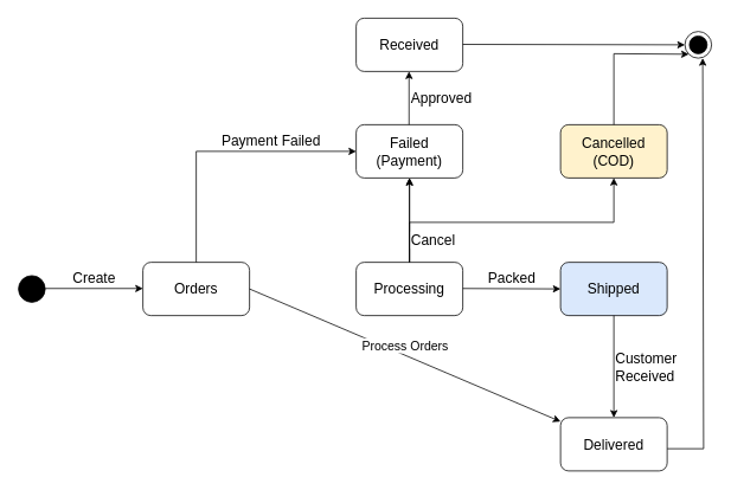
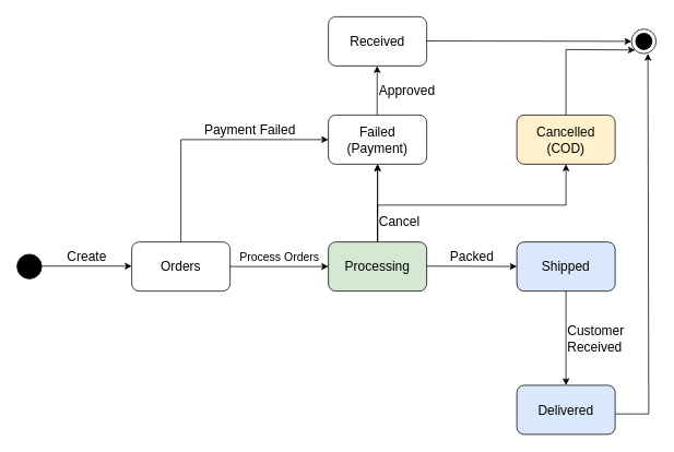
- <mxCell id="7" value="Processing" style="rounded=1;whiteSpace=wrap;html=1;fontSize=16;" parent="1" vertex="1"><mxGeometry x="400" y="295" width="120" height="60" as="geometry" /></mxCell>
+ <mxCell id="7" value="Processing" style="rounded=1;whiteSpace=wrap;html=1;fontSize=16;fillColor=#d5e8d4;" parent="1" vertex="1"><mxGeometry x="400" y="295" width="120" height="60" as="geometry" /></mxCell>
- <mxCell id="24" value="Process Orders" style="endArrow=classic;html=1;rounded=0;exitX=1;exitY=0.5;exitDx=0;exitDy=0;fontSize=14;labelPosition=center;verticalLabelPosition=top;align=center;verticalAlign=bottom;" parent="1" source="4" target="12" edge="1"><mxGeometry width="50" height="50" relative="1" as="geometry"><mxPoint x="290" y="316.8" as="sourcePoint" /><mxPoint x="330" y="280" as="targetPoint" /></mxGeometry></mxCell>
+ <mxCell id="24" value="Process Orders" style="endArrow=classic;html=1;rounded=0;entryX=0;entryY=0.5;entryDx=0;entryDy=0;exitX=1;exitY=0.5;exitDx=0;exitDy=0;fontSize=14;labelPosition=center;verticalLabelPosition=top;align=center;verticalAlign=bottom;" parent="1" source="4" target="7" edge="1"><mxGeometry width="50" height="50" relative="1" as="geometry"><mxPoint x="290" y="316.8" as="sourcePoint" /><mxPoint x="330" y="280" as="targetPoint" /></mxGeometry></mxCell>
- <mxCell id="12" value="Delivered" style="rounded=1;whiteSpace=wrap;html=1;fontSize=16;" parent="1" vertex="1"><mxGeometry x="630" y="470" width="120" height="60" as="geometry" /></mxCell>
+ <mxCell id="12" value="Delivered" style="rounded=1;whiteSpace=wrap;html=1;fontSize=16;fillColor=#dae8fc;" parent="1" vertex="1"><mxGeometry x="630" y="470" width="120" height="60" as="geometry" /></mxCell>
